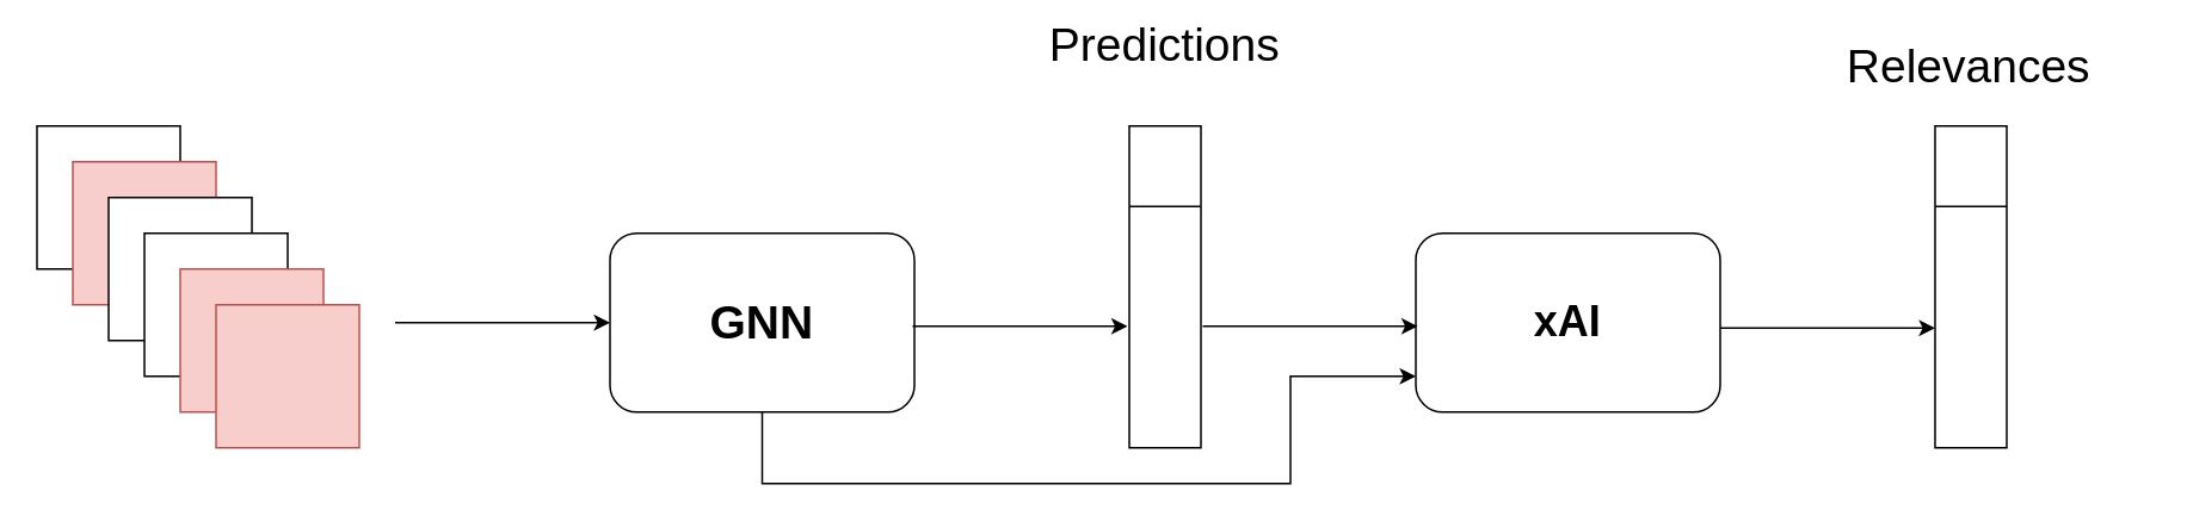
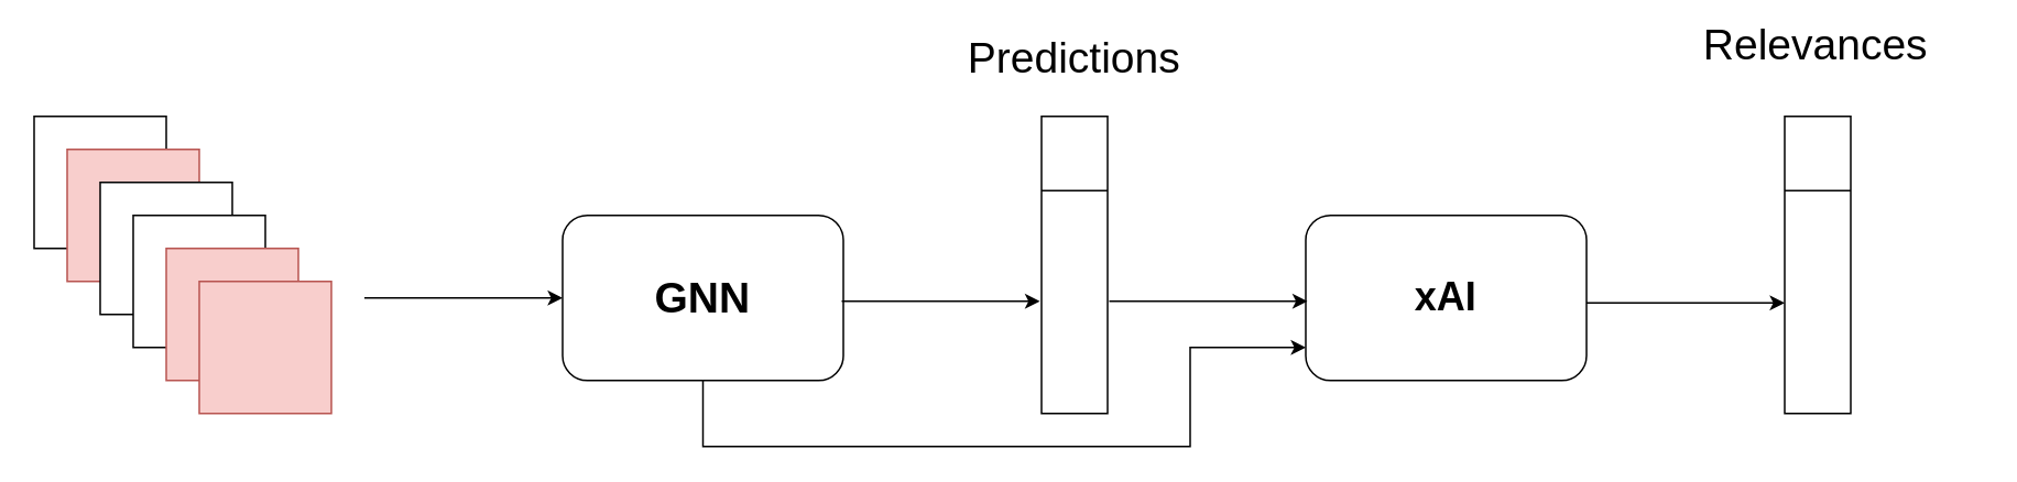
- <mxCell id="14" value="Predictions" style="text;html=1;strokeColor=none;fillColor=none;align=center;verticalAlign=middle;whiteSpace=wrap;rounded=0;fontSize=26;" vertex="1" parent="1"><mxGeometry x="550" y="10" width="200" height="30" as="geometry" /></mxCell>
+ <mxCell id="14" value="Predictions" style="text;html=1;strokeColor=none;fillColor=none;align=center;verticalAlign=middle;whiteSpace=wrap;rounded=0;fontSize=26;" vertex="1" parent="1"><mxGeometry x="550" y="20" width="200" height="30" as="geometry" /></mxCell>
- <mxCell id="21" value="Relevances" style="text;html=1;strokeColor=none;fillColor=none;align=center;verticalAlign=middle;whiteSpace=wrap;rounded=0;fontSize=26;" vertex="1" parent="1"><mxGeometry x="999" y="22" width="200" height="30" as="geometry" /></mxCell>
+ <mxCell id="21" value="Relevances" style="text;html=1;strokeColor=none;fillColor=none;align=center;verticalAlign=middle;whiteSpace=wrap;rounded=0;fontSize=26;" vertex="1" parent="1"><mxGeometry x="999" y="12" width="200" height="30" as="geometry" /></mxCell>
